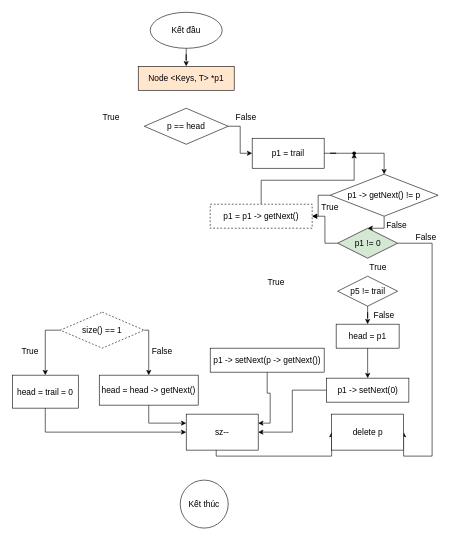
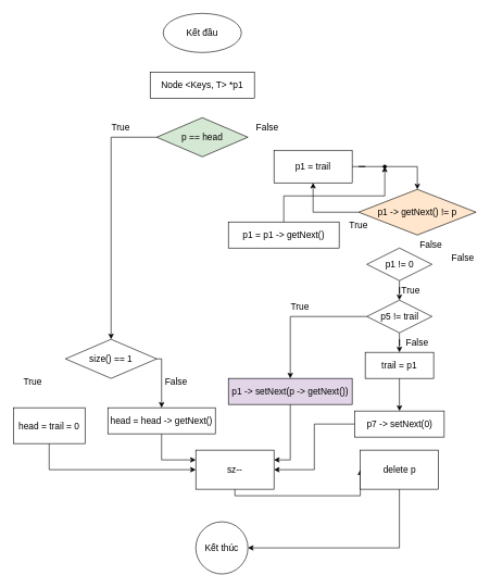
- <mxCell id="2" value="" style="edgeStyle=orthogonalEdgeStyle;rounded=0;orthogonalLoop=1;jettySize=auto;html=1;fontSize=14;" parent="1" source="3" target="9" edge="1"><mxGeometry relative="1" as="geometry" /></mxCell>
- <mxCell id="9" value="Node &amp;lt;Keys, T&amp;gt; *p1" style="rounded=0;whiteSpace=wrap;html=1;fontSize=14;fillColor=#ffe6cc;" parent="1" vertex="1"><mxGeometry x="230" y="110" width="160" height="40" as="geometry" /></mxCell>
+ <mxCell id="9" value="Node &amp;lt;Keys, T&amp;gt; *p1" style="rounded=0;whiteSpace=wrap;html=1;fontSize=14;" parent="1" vertex="1"><mxGeometry x="230" y="110" width="160" height="40" as="geometry" /></mxCell>
+ <mxCell id="5" style="edgeStyle=orthogonalEdgeStyle;rounded=0;orthogonalLoop=1;jettySize=auto;html=1;fontSize=14;entryX=0.5;entryY=0;entryDx=0;entryDy=0;" parent="1" source="6" target="15" edge="1"><mxGeometry relative="1" as="geometry"><mxPoint x="170" y="430" as="targetPoint" /><Array as="points"><mxPoint x="170" y="210" /></Array></mxGeometry></mxCell>
- <mxCell id="6" value="p == head" style="rhombus;whiteSpace=wrap;html=1;fontSize=14;" parent="1" vertex="1"><mxGeometry x="240" y="180" width="140" height="60" as="geometry" /></mxCell>
+ <mxCell id="6" value="p == head" style="rhombus;whiteSpace=wrap;html=1;fontSize=14;fillColor=#d5e8d4;" parent="1" vertex="1"><mxGeometry x="240" y="180" width="140" height="60" as="geometry" /></mxCell>
- <mxCell id="4" value="" style="edgeStyle=orthogonalEdgeStyle;rounded=0;orthogonalLoop=1;jettySize=auto;html=1;fontSize=14;" parent="1" source="6" target="16" edge="1"><mxGeometry relative="1" as="geometry" /></mxCell>
- <mxCell id="24" value="p1 -&amp;gt; getNext() != p" style="rhombus;whiteSpace=wrap;html=1;fontSize=14;" parent="1" vertex="1"><mxGeometry x="550" y="290" width="180" height="70" as="geometry" /></mxCell>
+ <mxCell id="24" value="p1 -&amp;gt; getNext() != p" style="rhombus;whiteSpace=wrap;html=1;fontSize=14;fillColor=#ffe6cc;" parent="1" vertex="1"><mxGeometry x="550" y="290" width="180" height="70" as="geometry" /></mxCell>
- <mxCell id="23" value="" style="edgeStyle=orthogonalEdgeStyle;rounded=0;orthogonalLoop=1;jettySize=auto;html=1;fontSize=14;" parent="1" source="24" target="26" edge="1"><mxGeometry relative="1" as="geometry" /></mxCell>
- <mxCell id="26" value="p1 = p1 -&amp;gt; getNext()" style="rounded=0;whiteSpace=wrap;html=1;fontSize=14;dashed=1;" parent="1" vertex="1"><mxGeometry x="350" y="340" width="170" height="40" as="geometry" /></mxCell>
+ <mxCell id="26" value="p1 = p1 -&amp;gt; getNext()" style="rounded=0;whiteSpace=wrap;html=1;fontSize=14;" parent="1" vertex="1"><mxGeometry x="350" y="340" width="170" height="40" as="geometry" /></mxCell>
- <mxCell id="22" style="edgeStyle=orthogonalEdgeStyle;rounded=0;orthogonalLoop=1;jettySize=auto;html=1;entryX=0.5;entryY=0;entryDx=0;entryDy=0;fontSize=14;" parent="1" source="24" target="29" edge="1"><mxGeometry relative="1" as="geometry" /></mxCell>
+ <mxCell id="22" style="edgeStyle=orthogonalEdgeStyle;rounded=0;orthogonalLoop=1;jettySize=auto;html=1;fontSize=14;" parent="1" source="24" target="16" edge="1"><mxGeometry relative="1" as="geometry" /></mxCell>
- <mxCell id="27" style="edgeStyle=orthogonalEdgeStyle;rounded=0;orthogonalLoop=1;jettySize=auto;html=1;fontSize=14;" parent="1" source="29" target="26" edge="1"><mxGeometry relative="1" as="geometry" /></mxCell>
+ <mxCell id="27" style="edgeStyle=orthogonalEdgeStyle;rounded=0;orthogonalLoop=1;jettySize=auto;html=1;entryX=0.5;entryY=0;entryDx=0;entryDy=0;fontSize=14;" parent="1" source="29" target="32" edge="1"><mxGeometry relative="1" as="geometry" /></mxCell>
- <mxCell id="29" value="p1 != 0" style="rhombus;whiteSpace=wrap;html=1;fontSize=14;fillColor=#d5e8d4;" parent="1" vertex="1"><mxGeometry x="562.5" y="380" width="100" height="50" as="geometry" /></mxCell>
+ <mxCell id="29" value="p1 != 0" style="rhombus;whiteSpace=wrap;html=1;fontSize=14;" parent="1" vertex="1"><mxGeometry x="562.5" y="380" width="100" height="50" as="geometry" /></mxCell>
+ <mxCell id="31" style="edgeStyle=orthogonalEdgeStyle;rounded=0;orthogonalLoop=1;jettySize=auto;html=1;entryX=0.5;entryY=0;entryDx=0;entryDy=0;fontSize=14;" parent="1" source="32" target="12" edge="1"><mxGeometry relative="1" as="geometry" /></mxCell>
- <mxCell id="13" style="edgeStyle=orthogonalEdgeStyle;rounded=0;orthogonalLoop=1;jettySize=auto;html=1;entryX=0.5;entryY=0;entryDx=0;entryDy=0;fontSize=14;" parent="1" source="15" target="19" edge="1"><mxGeometry relative="1" as="geometry"><Array as="points"><mxPoint x="75" y="550" /></Array></mxGeometry></mxCell>
- <mxCell id="15" value="size() == 1" style="rhombus;whiteSpace=wrap;html=1;fontSize=14;dashed=1;" parent="1" vertex="1"><mxGeometry x="100" y="520" width="140" height="60" as="geometry" /></mxCell>
+ <mxCell id="15" value="size() == 1" style="rhombus;whiteSpace=wrap;html=1;fontSize=14;" parent="1" vertex="1"><mxGeometry x="100" y="520" width="140" height="60" as="geometry" /></mxCell>
- <mxCell id="36" value="head = p1" style="rounded=0;whiteSpace=wrap;html=1;fontSize=14;" parent="1" vertex="1"><mxGeometry x="560" y="540" width="105" height="40" as="geometry" /></mxCell>
+ <mxCell id="36" value="trail = p1" style="rounded=0;whiteSpace=wrap;html=1;fontSize=14;" parent="1" vertex="1"><mxGeometry x="560" y="540" width="105" height="40" as="geometry" /></mxCell>
- <mxCell id="12" value="p1 -&amp;gt; setNext(p -&amp;gt; getNext())" style="rounded=0;whiteSpace=wrap;html=1;fontSize=14;" parent="1" vertex="1"><mxGeometry x="350" y="580" width="190" height="40" as="geometry" /></mxCell>
+ <mxCell id="12" value="p1 -&amp;gt; setNext(p -&amp;gt; getNext())" style="rounded=0;whiteSpace=wrap;html=1;fontSize=14;fillColor=#e1d5e7;" parent="1" vertex="1"><mxGeometry x="350" y="580" width="190" height="40" as="geometry" /></mxCell>
- <mxCell id="21" value="head = head -&amp;gt; getNext()" style="rounded=0;whiteSpace=wrap;html=1;fontSize=14;" parent="1" vertex="1"><mxGeometry x="165" y="625" width="165" height="50" as="geometry" /></mxCell>
+ <mxCell id="21" value="head = head -&amp;gt; getNext()" style="rounded=0;whiteSpace=wrap;html=1;fontSize=14;" parent="1" vertex="1"><mxGeometry x="165" y="625" width="165" height="40" as="geometry" /></mxCell>
- <mxCell id="40" value="p1 -&amp;gt; setNext(0)" style="rounded=0;whiteSpace=wrap;html=1;fontSize=14;" parent="1" vertex="1"><mxGeometry x="543.75" y="630" width="137.5" height="40" as="geometry" /></mxCell>
+ <mxCell id="40" value="p7 -&amp;gt; setNext(0)" style="rounded=0;whiteSpace=wrap;html=1;fontSize=14;" parent="1" vertex="1"><mxGeometry x="543.75" y="630" width="137.5" height="40" as="geometry" /></mxCell>
- <mxCell id="47" value="sz--" style="rounded=0;whiteSpace=wrap;html=1;fontSize=14;" parent="1" vertex="1"><mxGeometry x="310" y="690" width="120" height="60" as="geometry" /></mxCell>
+ <mxCell id="47" value="sz--" style="rounded=0;whiteSpace=wrap;html=1;fontSize=14;" parent="1" vertex="1"><mxGeometry x="300" y="690" width="120" height="60" as="geometry" /></mxCell>
- <mxCell id="28" style="edgeStyle=orthogonalEdgeStyle;rounded=0;orthogonalLoop=1;jettySize=auto;html=1;entryX=1;entryY=0.5;entryDx=0;entryDy=0;fontSize=14;" parent="1" source="29" target="49" edge="1"><mxGeometry relative="1" as="geometry"><Array as="points"><mxPoint x="720" y="405" /><mxPoint x="720" y="760" /></Array></mxGeometry></mxCell>
+ <mxCell id="48" style="edgeStyle=orthogonalEdgeStyle;rounded=0;orthogonalLoop=1;jettySize=auto;html=1;entryX=1;entryY=0.5;entryDx=0;entryDy=0;fontSize=14;" parent="1" source="49" target="7" edge="1"><mxGeometry relative="1" as="geometry"><Array as="points"><mxPoint x="613" y="840" /></Array></mxGeometry></mxCell>
